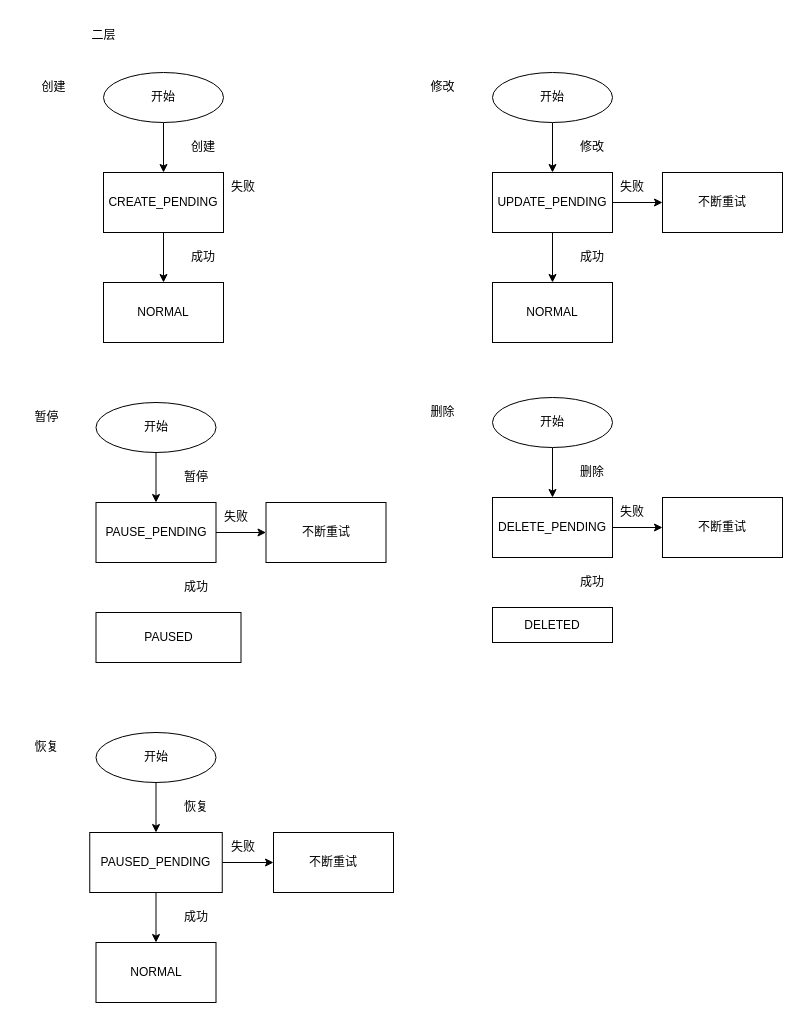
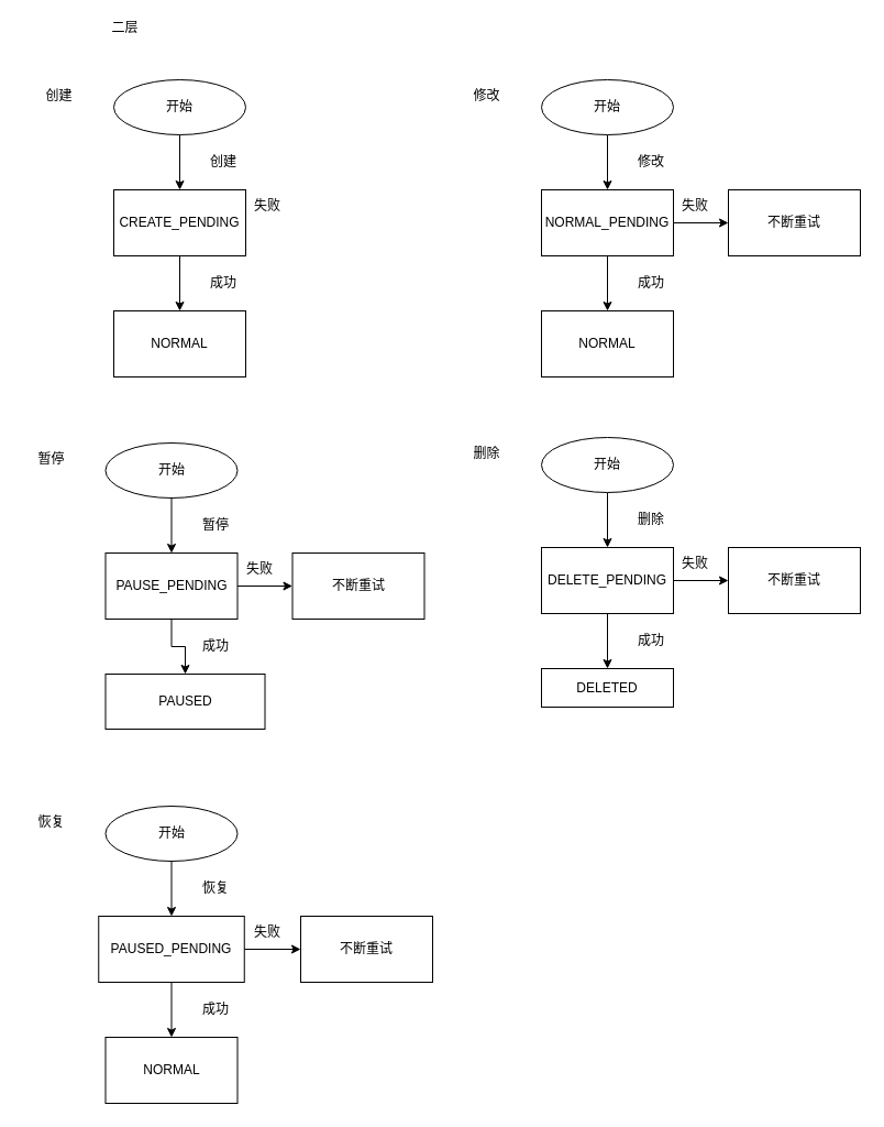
- <mxCell id="4" value="二层" style="text;html=1;align=center;verticalAlign=middle;resizable=0;points=[];autosize=1;strokeColor=none;fillColor=none;" vertex="1" parent="1"><mxGeometry x="78" y="20" width="50" height="30" as="geometry" /></mxCell>
+ <mxCell id="4" value="二层" style="text;html=1;align=center;verticalAlign=middle;resizable=0;points=[];autosize=1;strokeColor=none;fillColor=none;" vertex="1" parent="1"><mxGeometry x="88" y="10" width="50" height="30" as="geometry" /></mxCell>
- <mxCell id="16" value="UPDATE_PENDING" style="rounded=0;whiteSpace=wrap;html=1;" vertex="1" parent="1"><mxGeometry x="492" y="172" width="120" height="60" as="geometry" /></mxCell>
+ <mxCell id="16" value="NORMAL_PENDING" style="rounded=0;whiteSpace=wrap;html=1;" vertex="1" parent="1"><mxGeometry x="492" y="172" width="120" height="60" as="geometry" /></mxCell>
+ <mxCell id="37" style="edgeStyle=orthogonalEdgeStyle;rounded=0;orthogonalLoop=1;jettySize=auto;html=1;exitX=0.5;exitY=1;exitDx=0;exitDy=0;entryX=0.5;entryY=0;entryDx=0;entryDy=0;" edge="1" parent="1" source="38" target="42"><mxGeometry relative="1" as="geometry" /></mxCell>
+ <mxCell id="26" style="edgeStyle=orthogonalEdgeStyle;rounded=0;orthogonalLoop=1;jettySize=auto;html=1;exitX=0.5;exitY=1;exitDx=0;exitDy=0;entryX=0.5;entryY=0;entryDx=0;entryDy=0;" edge="1" parent="1" source="27" target="31"><mxGeometry relative="1" as="geometry" /></mxCell>
